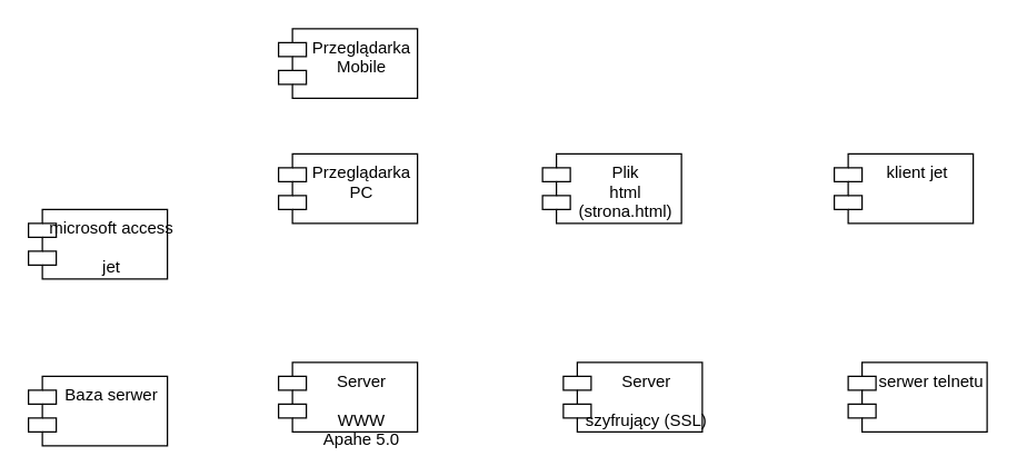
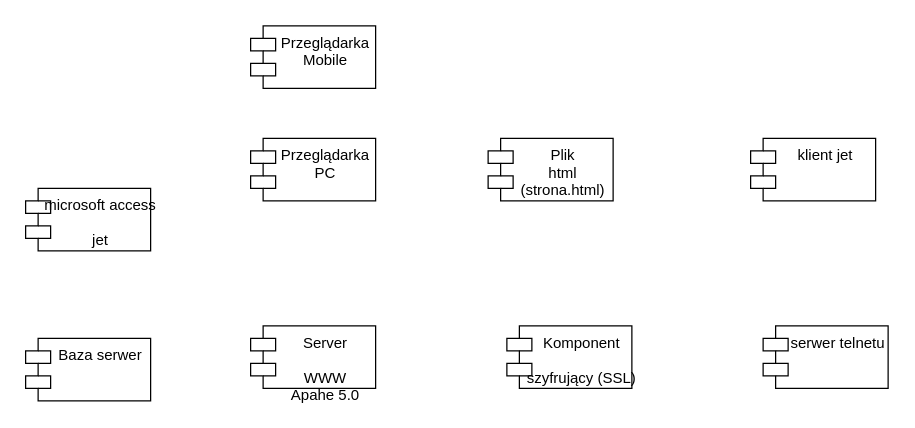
- <mxCell id="6" value="Server &#10;&#10;szyfrujący (SSL)&#10;" style="shape=module;align=left;spacingLeft=20;align=center;verticalAlign=top;" vertex="1" parent="1"><mxGeometry x="405" y="260" width="100" height="50" as="geometry" /></mxCell>
+ <mxCell id="6" value="Komponent &#10;&#10;szyfrujący (SSL)&#10;" style="shape=module;align=left;spacingLeft=20;align=center;verticalAlign=top;" vertex="1" parent="1"><mxGeometry x="405" y="260" width="100" height="50" as="geometry" /></mxCell>
